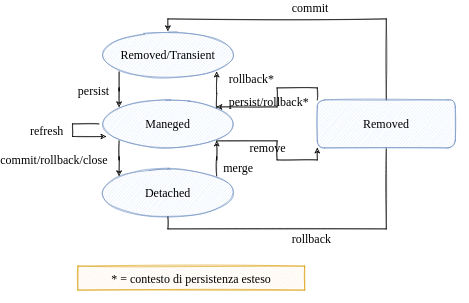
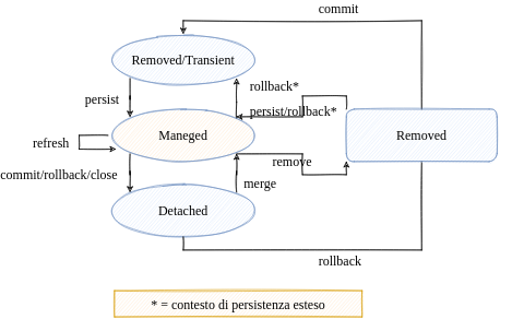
- <mxCell id="8" value="Maneged" style="ellipse;whiteSpace=wrap;html=1;sketch=1;fontFamily=Architects Daughter;fontSource=https%3A%2F%2Ffonts.googleapis.com%2Fcss%3Ffamily%3DArchitects%2BDaughter;fontSize=20;fillColor=#dae8fc;strokeColor=#6c8ebf;" parent="1" vertex="1"><mxGeometry x="64" y="155" width="230" height="80" as="geometry" /></mxCell>
+ <mxCell id="8" value="Maneged" style="ellipse;whiteSpace=wrap;html=1;sketch=1;fontFamily=Architects Daughter;fontSource=https%3A%2F%2Ffonts.googleapis.com%2Fcss%3Ffamily%3DArchitects%2BDaughter;fontSize=20;fillColor=#ffe6cc;strokeColor=#6c8ebf;" parent="1" vertex="1"><mxGeometry x="64" y="155" width="230" height="80" as="geometry" /></mxCell>
- <mxCell id="15" value="* = contesto di persistenza esteso" style="rounded=0;whiteSpace=wrap;html=1;sketch=1;fontFamily=Architects Daughter;fontSource=https%3A%2F%2Ffonts.googleapis.com%2Fcss%3Ffamily%3DArchitects%2BDaughter;fontSize=20;fillColor=#ffe6cc;strokeColor=#d79b00;" parent="1" vertex="1"><mxGeometry x="29" y="432" width="378" height="40" as="geometry" /></mxCell>
+ <mxCell id="15" value="* = contesto di persistenza esteso" style="rounded=0;whiteSpace=wrap;html=1;sketch=1;fontFamily=Architects Daughter;fontSource=https%3A%2F%2Ffonts.googleapis.com%2Fcss%3Ffamily%3DArchitects%2BDaughter;fontSize=20;fillColor=#ffe6cc;strokeColor=#d79b00;" parent="1" vertex="1"><mxGeometry x="74" y="432" width="378" height="40" as="geometry" /></mxCell>
